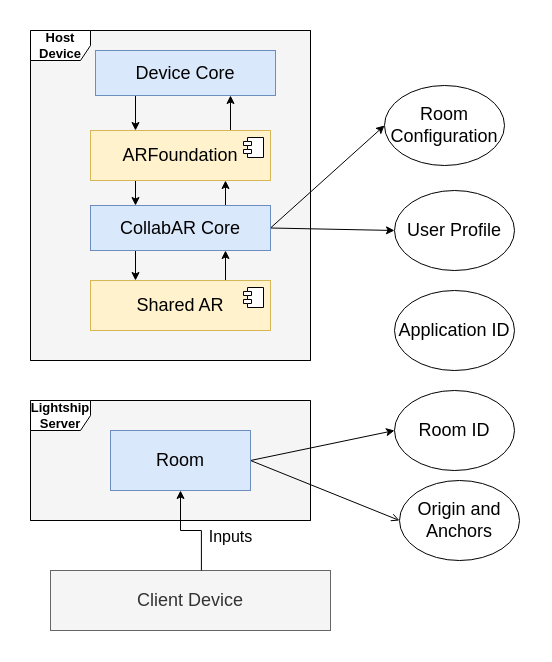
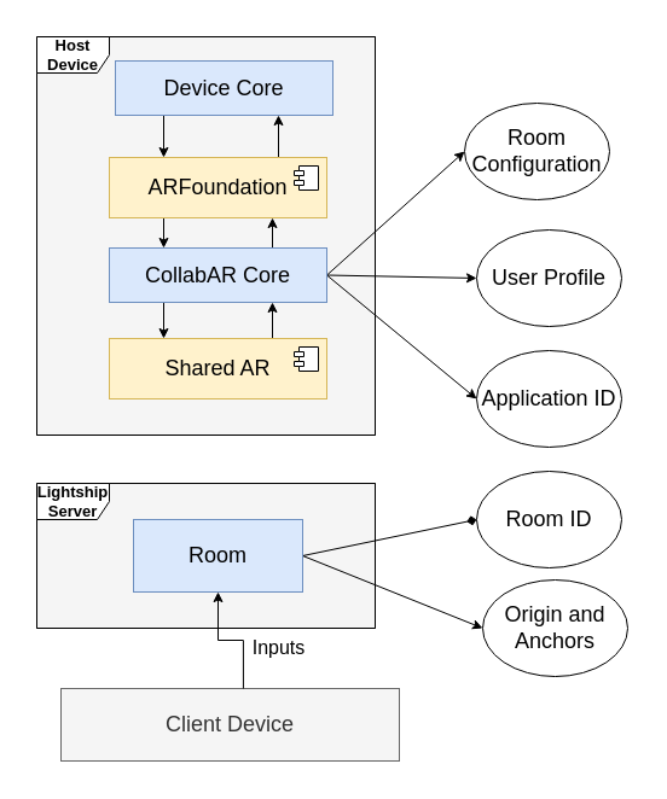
+ <mxCell id="27" style="rounded=0;orthogonalLoop=1;jettySize=auto;html=1;exitX=1;exitY=0.5;exitDx=0;exitDy=0;entryX=0;entryY=0.5;entryDx=0;entryDy=0;" edge="1" parent="1" source="28" target="22"><mxGeometry relative="1" as="geometry" /></mxCell>
- <mxCell id="15" style="rounded=0;orthogonalLoop=1;jettySize=auto;html=1;exitX=1;exitY=0.5;exitDx=0;exitDy=0;entryX=0;entryY=0.5;entryDx=0;entryDy=0;" parent="1" source="17" target="18" edge="1"><mxGeometry relative="1" as="geometry" /></mxCell>
+ <mxCell id="15" style="rounded=0;orthogonalLoop=1;jettySize=auto;html=1;exitX=1;exitY=0.5;exitDx=0;exitDy=0;entryX=0;entryY=0.5;entryDx=0;entryDy=0;endArrow=diamond;" parent="1" source="17" target="18" edge="1"><mxGeometry relative="1" as="geometry" /></mxCell>
- <mxCell id="16" style="rounded=0;orthogonalLoop=1;jettySize=auto;html=1;exitX=1;exitY=0.5;exitDx=0;exitDy=0;entryX=0;entryY=0.5;entryDx=0;entryDy=0;endArrow=open;" parent="1" source="17" target="20" edge="1"><mxGeometry relative="1" as="geometry" /></mxCell>
+ <mxCell id="16" style="rounded=0;orthogonalLoop=1;jettySize=auto;html=1;exitX=1;exitY=0.5;exitDx=0;exitDy=0;entryX=0;entryY=0.5;entryDx=0;entryDy=0;" parent="1" source="17" target="20" edge="1"><mxGeometry relative="1" as="geometry" /></mxCell>
